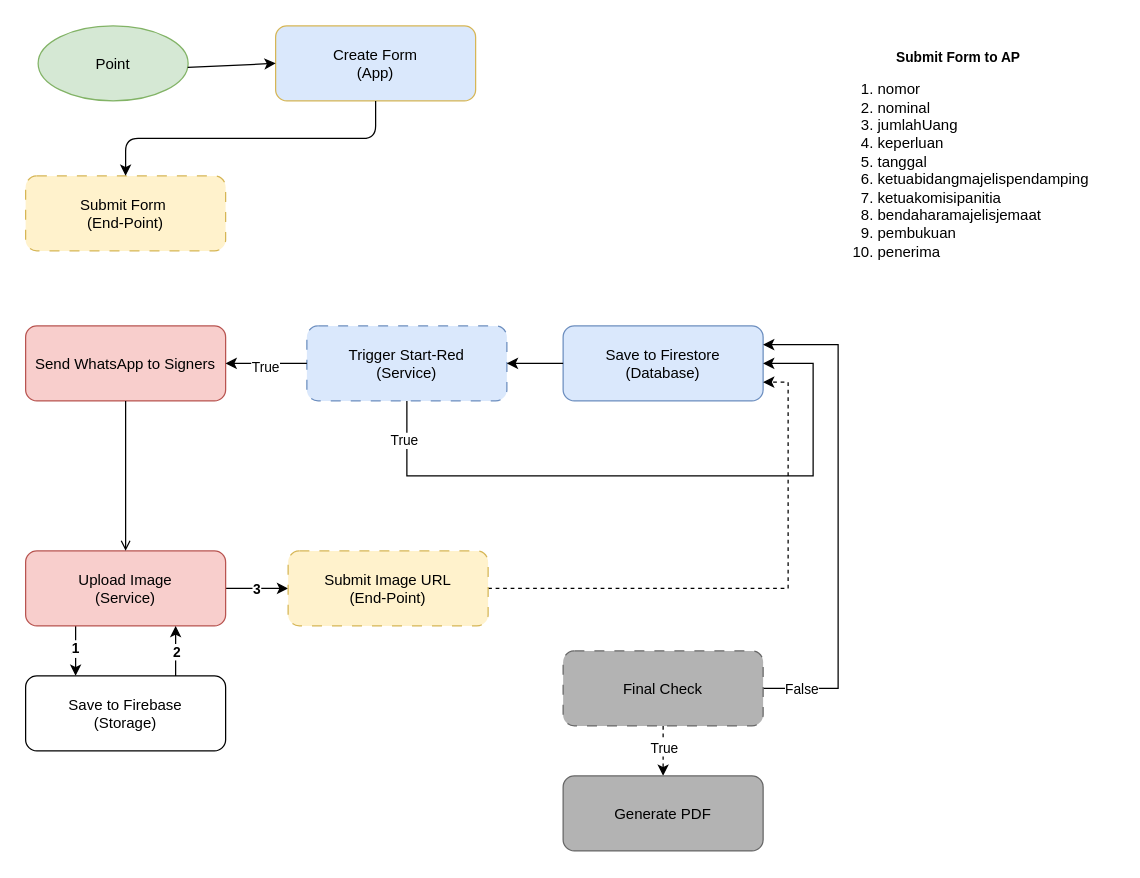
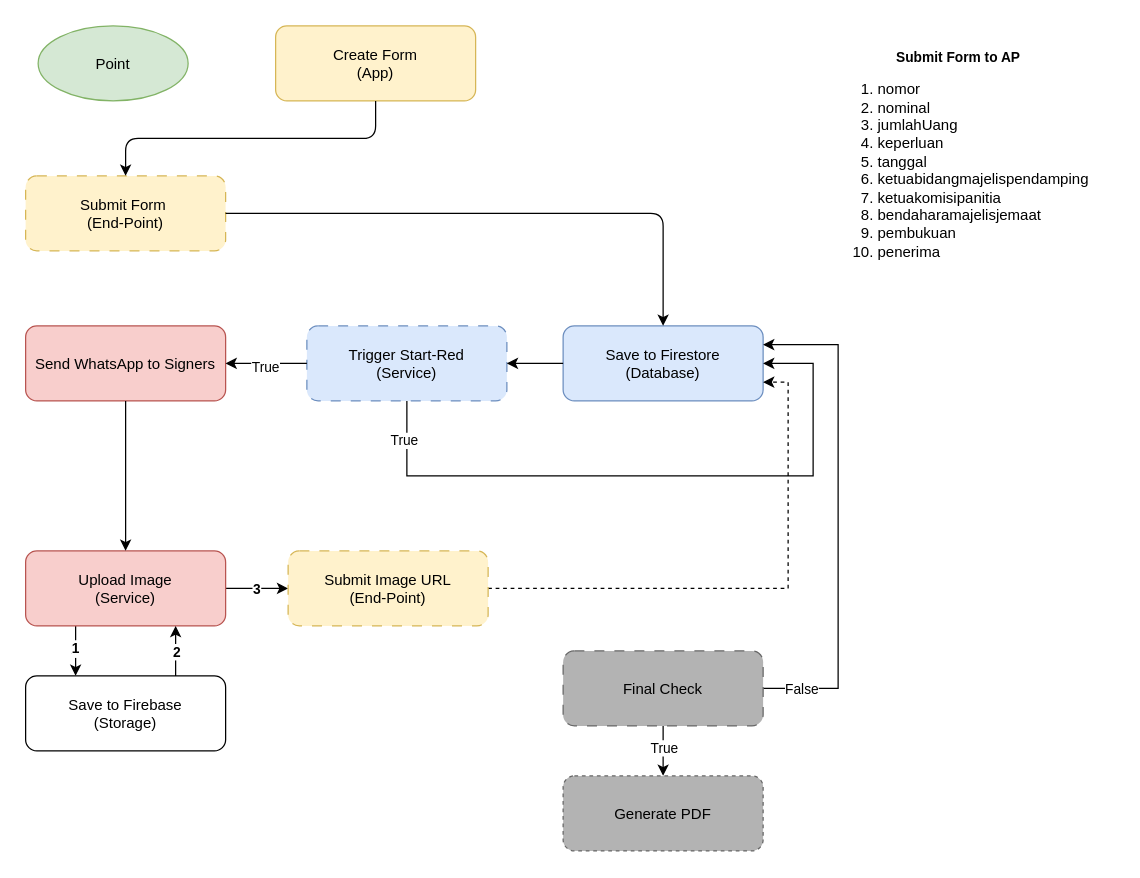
- <mxCell id="3" value="Create Form&#10;(App)" style="rounded=1;fillColor=#dae8fc;strokeColor=#d6b656;" parent="1" vertex="1"><mxGeometry x="220" y="20" width="160" height="60" as="geometry" /></mxCell>
+ <mxCell id="3" value="Create Form&#10;(App)" style="rounded=1;fillColor=#fff2cc;strokeColor=#d6b656;" parent="1" vertex="1"><mxGeometry x="220" y="20" width="160" height="60" as="geometry" /></mxCell>
- <mxCell id="22" parent="1" source="2" target="3" edge="1"><mxGeometry relative="1" as="geometry" /></mxCell>
+ <mxCell id="22" parent="1" source="2" target="5" edge="1" style=";"><mxGeometry relative="1" as="geometry" /></mxCell>
+ <mxCell id="24" style="exitX=1;exitY=0.5;exitDx=0;exitDy=0;entryX=0.5;entryY=0;entryDx=0;entryDy=0;" parent="1" source="4" target="5" edge="1"><mxGeometry relative="1" as="geometry"><Array as="points"><mxPoint x="530" y="170" /></Array></mxGeometry></mxCell>
- <mxCell id="28" parent="1" source="9" target="16" edge="1" style="endArrow=open;"><mxGeometry relative="1" as="geometry" /></mxCell>
+ <mxCell id="28" parent="1" source="9" target="16" edge="1"><mxGeometry relative="1" as="geometry" /></mxCell>
- <mxCell id="17" style="edgeStyle=orthogonalEdgeStyle;rounded=0;orthogonalLoop=1;jettySize=auto;html=1;exitX=0.5;exitY=1;exitDx=0;exitDy=0;entryX=0.5;entryY=0;entryDx=0;entryDy=0;dashed=1;" parent="1" source="21" target="30" edge="1"><mxGeometry relative="1" as="geometry" /></mxCell>
+ <mxCell id="17" style="edgeStyle=orthogonalEdgeStyle;rounded=0;orthogonalLoop=1;jettySize=auto;html=1;exitX=0.5;exitY=1;exitDx=0;exitDy=0;entryX=0.5;entryY=0;entryDx=0;entryDy=0;" parent="1" source="21" target="30" edge="1"><mxGeometry relative="1" as="geometry" /></mxCell>
- <mxCell id="30" value="Generate PDF" style="rounded=1;fillColor=#b3b3b3;strokeColor=#666666;" parent="1" vertex="1"><mxGeometry x="450" y="620" width="160" height="60" as="geometry" /></mxCell>
+ <mxCell id="30" value="Generate PDF" style="rounded=1;fillColor=#b3b3b3;strokeColor=#666666;dashed=1;" parent="1" vertex="1"><mxGeometry x="450" y="620" width="160" height="60" as="geometry" /></mxCell>
